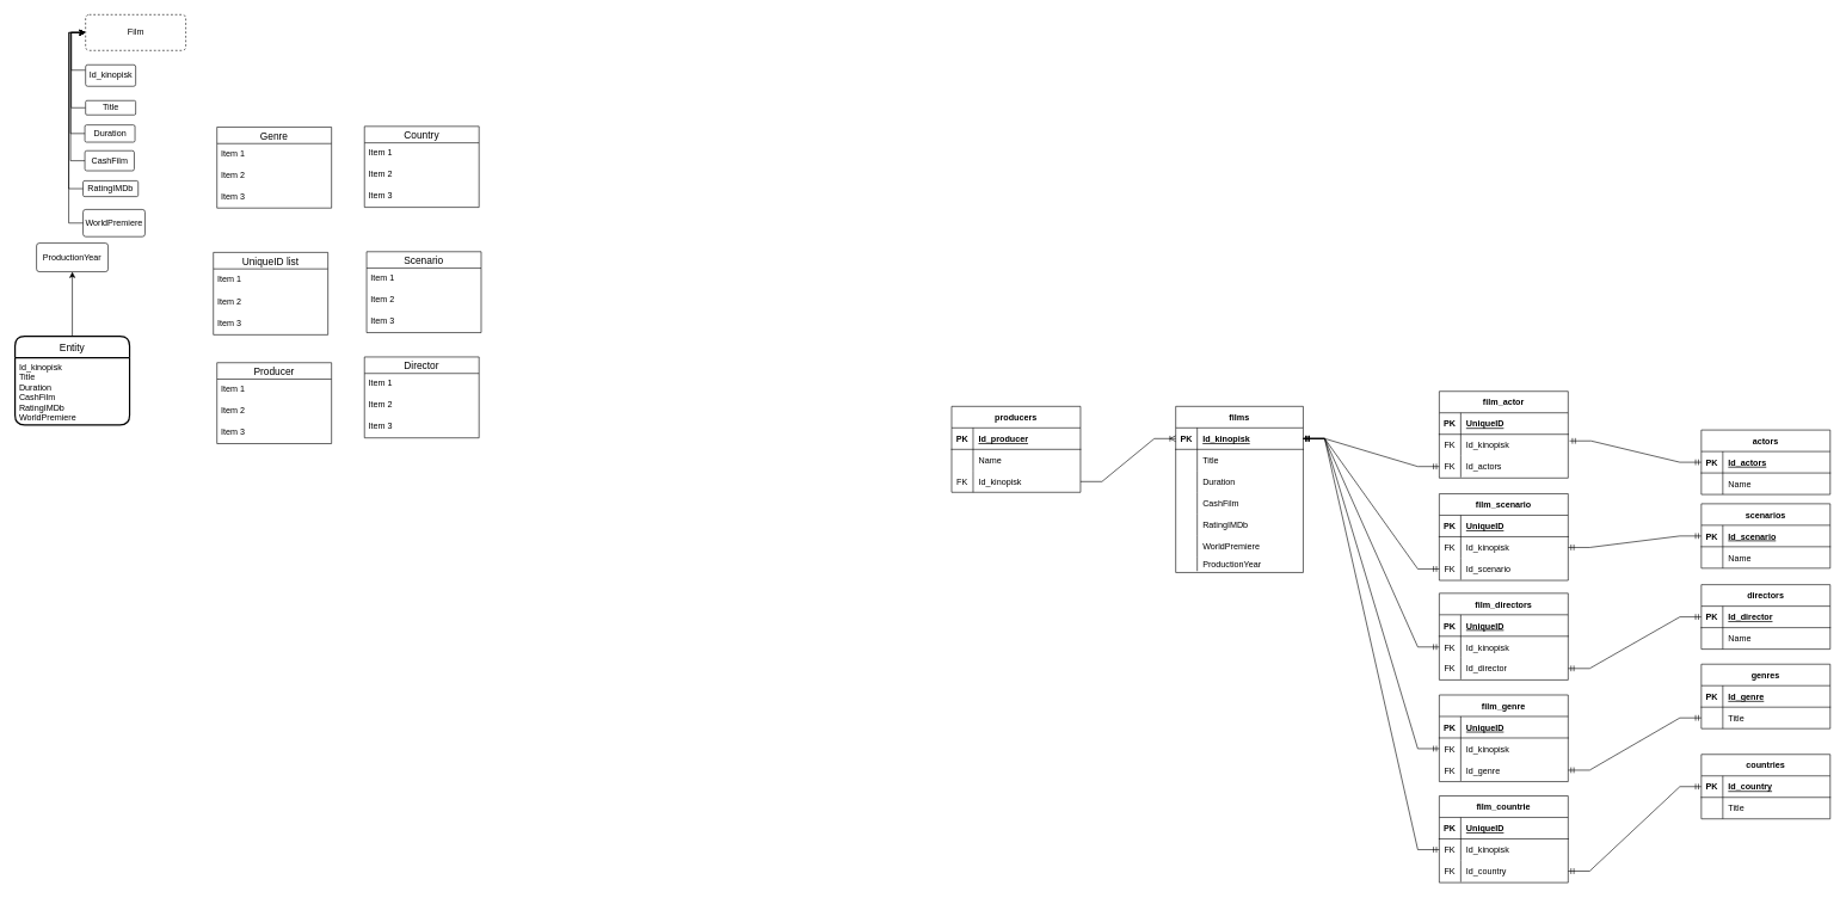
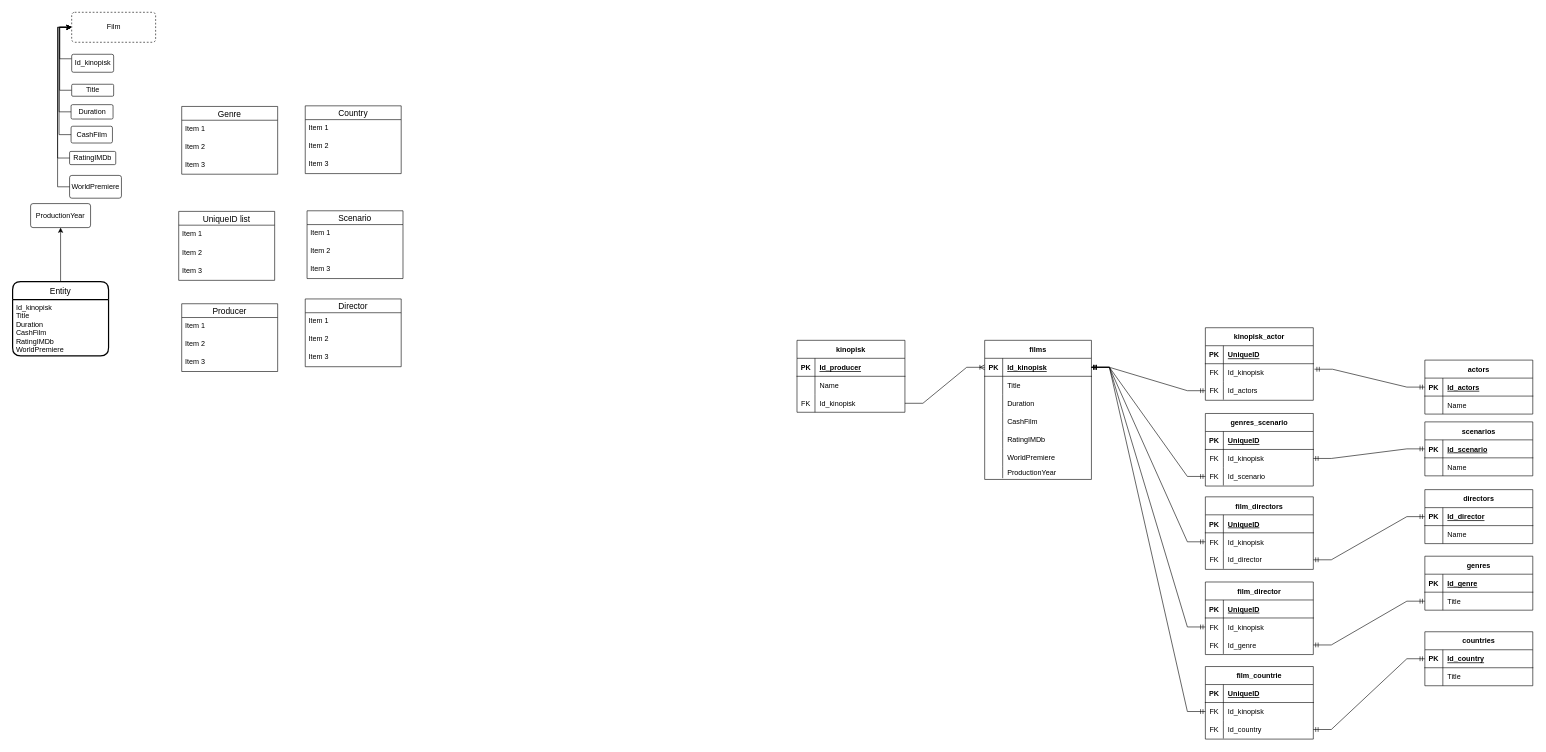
- <mxCell id="113" value="film_actor" style="shape=table;startSize=30;container=1;collapsible=1;childLayout=tableLayout;fixedRows=1;rowLines=0;fontStyle=1;align=center;resizeLast=1;" vertex="1" parent="1"><mxGeometry x="2009" y="546" width="180" height="121" as="geometry" /></mxCell>
+ <mxCell id="113" value="kinopisk_actor" style="shape=table;startSize=30;container=1;collapsible=1;childLayout=tableLayout;fixedRows=1;rowLines=0;fontStyle=1;align=center;resizeLast=1;" vertex="1" parent="1"><mxGeometry x="2009" y="546" width="180" height="121" as="geometry" /></mxCell>
- <mxCell id="74" value="producers" style="shape=table;startSize=30;container=1;collapsible=1;childLayout=tableLayout;fixedRows=1;rowLines=0;fontStyle=1;align=center;resizeLast=1;" parent="1" vertex="1"><mxGeometry x="1328" y="567" width="180" height="120" as="geometry" /></mxCell>
+ <mxCell id="74" value="kinopisk" style="shape=table;startSize=30;container=1;collapsible=1;childLayout=tableLayout;fixedRows=1;rowLines=0;fontStyle=1;align=center;resizeLast=1;" parent="1" vertex="1"><mxGeometry x="1328" y="567" width="180" height="120" as="geometry" /></mxCell>
- <mxCell id="125" value="film_scenario" style="shape=table;startSize=30;container=1;collapsible=1;childLayout=tableLayout;fixedRows=1;rowLines=0;fontStyle=1;align=center;resizeLast=1;" vertex="1" parent="1"><mxGeometry x="2009" y="689" width="180" height="121" as="geometry" /></mxCell>
+ <mxCell id="125" value="genres_scenario" style="shape=table;startSize=30;container=1;collapsible=1;childLayout=tableLayout;fixedRows=1;rowLines=0;fontStyle=1;align=center;resizeLast=1;" vertex="1" parent="1"><mxGeometry x="2009" y="689" width="180" height="121" as="geometry" /></mxCell>
- <mxCell id="149" value="film_genre" style="shape=table;startSize=30;container=1;collapsible=1;childLayout=tableLayout;fixedRows=1;rowLines=0;fontStyle=1;align=center;resizeLast=1;" vertex="1" parent="1"><mxGeometry x="2009" y="970" width="180" height="121" as="geometry" /></mxCell>
+ <mxCell id="149" value="film_director" style="shape=table;startSize=30;container=1;collapsible=1;childLayout=tableLayout;fixedRows=1;rowLines=0;fontStyle=1;align=center;resizeLast=1;" vertex="1" parent="1"><mxGeometry x="2009" y="970" width="180" height="121" as="geometry" /></mxCell>
